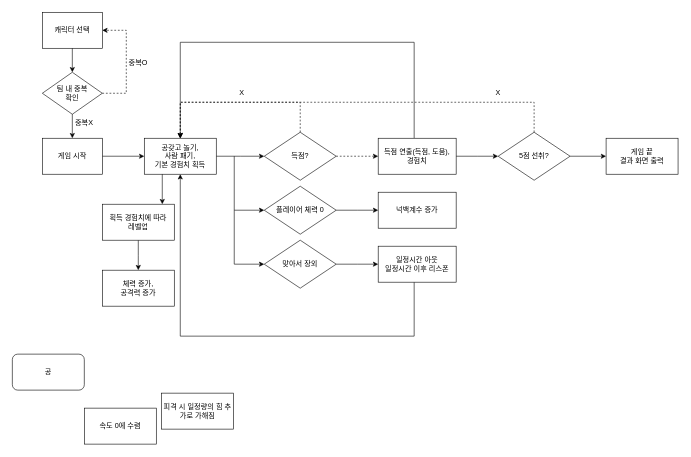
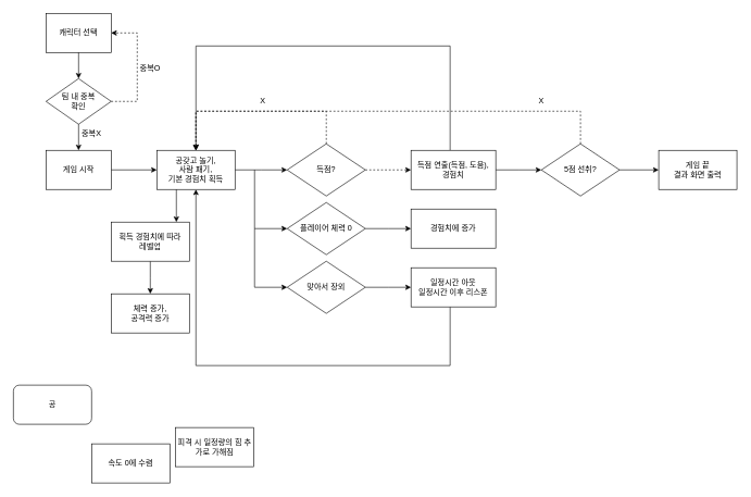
- <mxCell id="28" value="넉백계수 증가" style="rounded=0;whiteSpace=wrap;html=1;" parent="1" vertex="1"><mxGeometry x="630" y="320" width="130" height="60" as="geometry" /></mxCell>
+ <mxCell id="28" value="경험치에 증가" style="rounded=0;whiteSpace=wrap;html=1;" parent="1" vertex="1"><mxGeometry x="630" y="320" width="130" height="60" as="geometry" /></mxCell>
